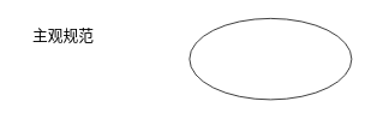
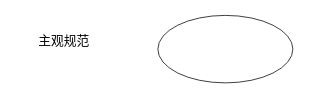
- <mxCell id="2" value="主观规范" style="text;html=1;strokeColor=none;fillColor=none;align=center;verticalAlign=middle;whiteSpace=wrap;rounded=0;horizontal=1;fontSize=17;fontFamily=Helvetica;" vertex="1" parent="1"><mxGeometry x="5" y="5" width="130" height="70" as="geometry" /></mxCell>
+ <mxCell id="2" value="主观规范" style="text;html=1;strokeColor=none;fillColor=none;align=center;verticalAlign=middle;whiteSpace=wrap;rounded=0;horizontal=1;fontSize=17;fontFamily=Helvetica;" vertex="1" parent="1"><mxGeometry width="130" height="70" as="geometry" x="20" y="20" /></mxCell>
